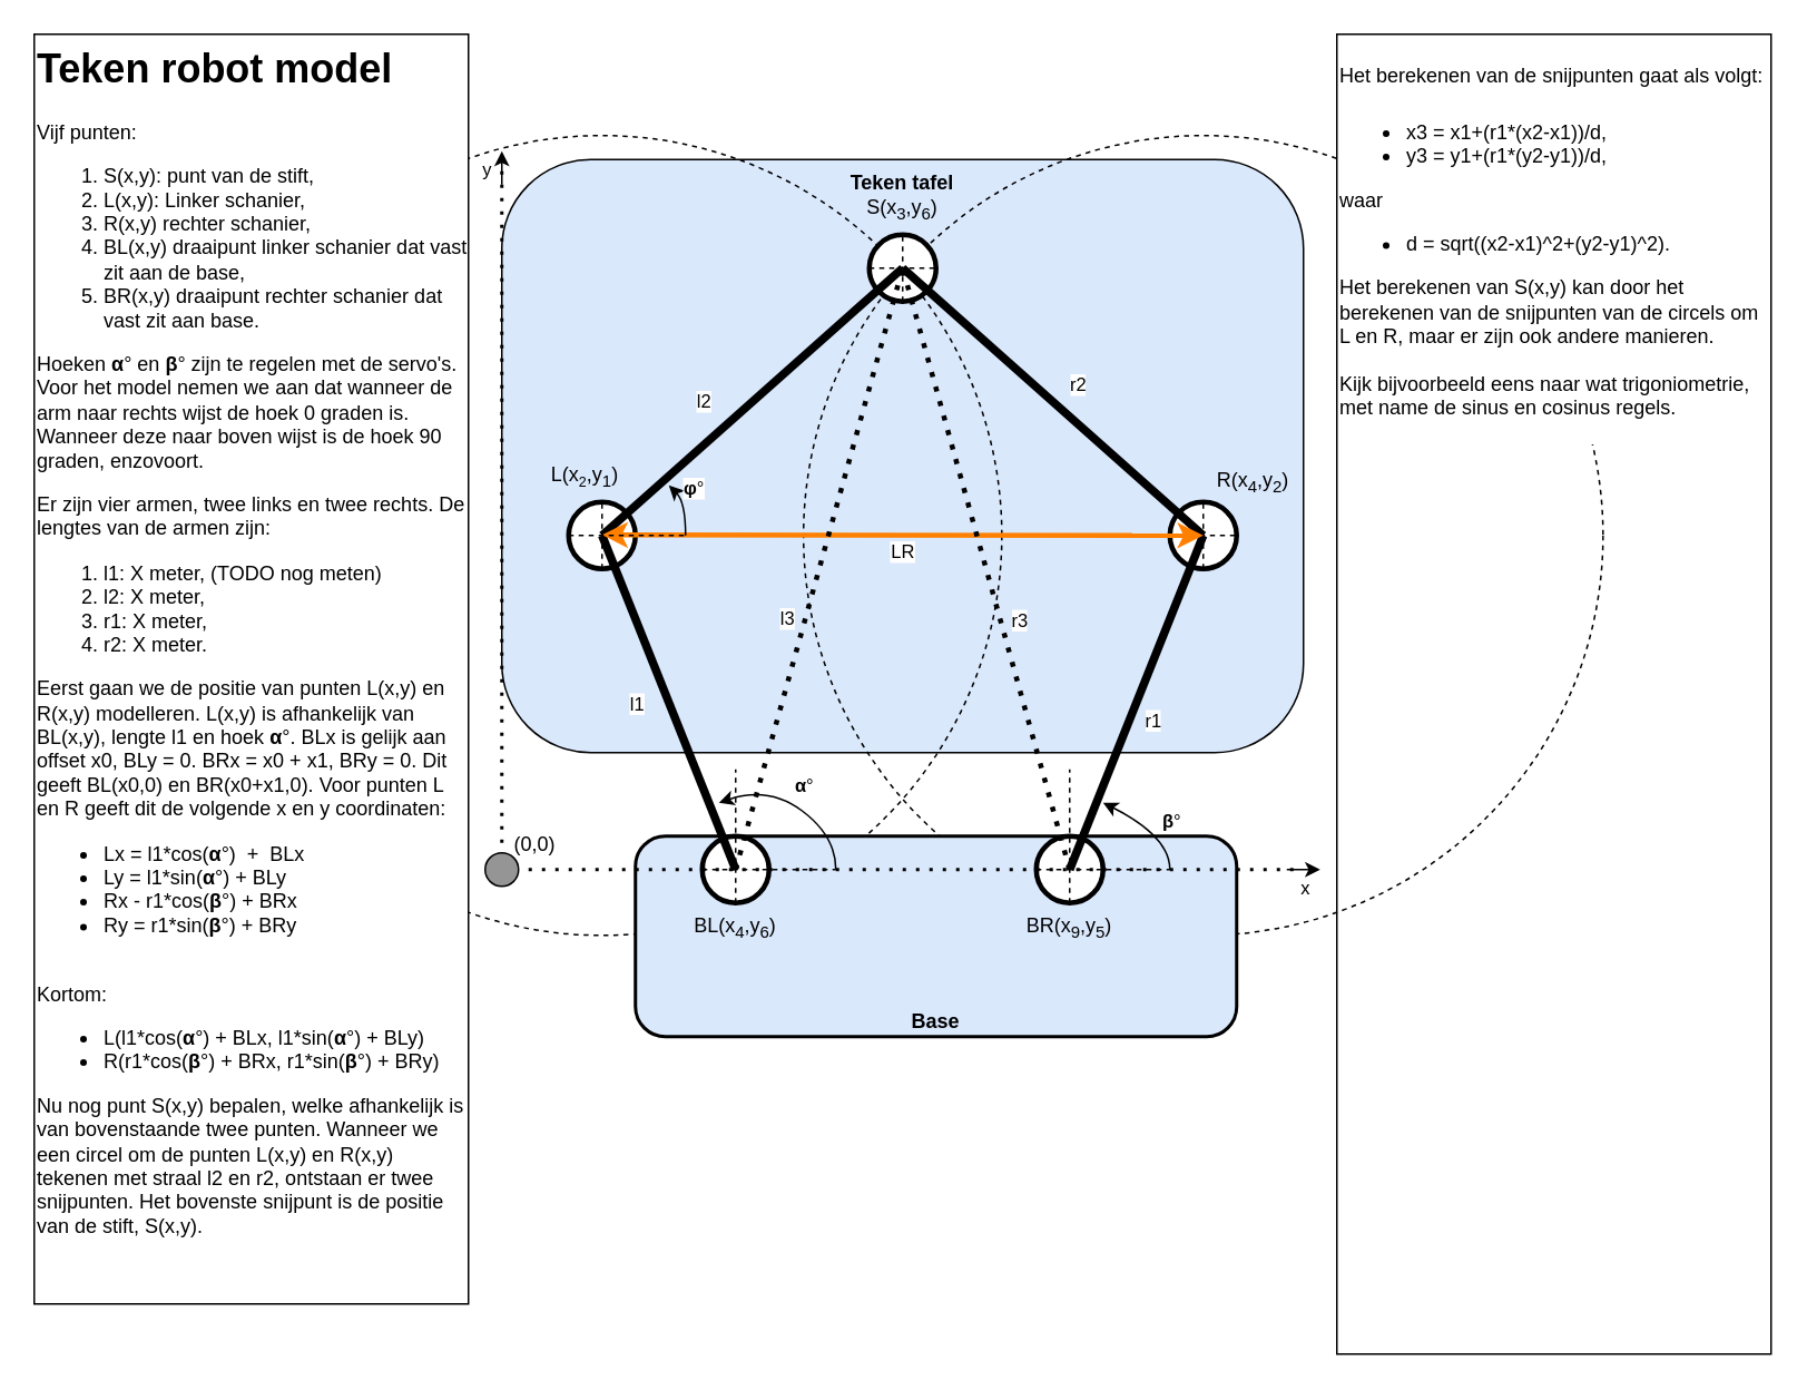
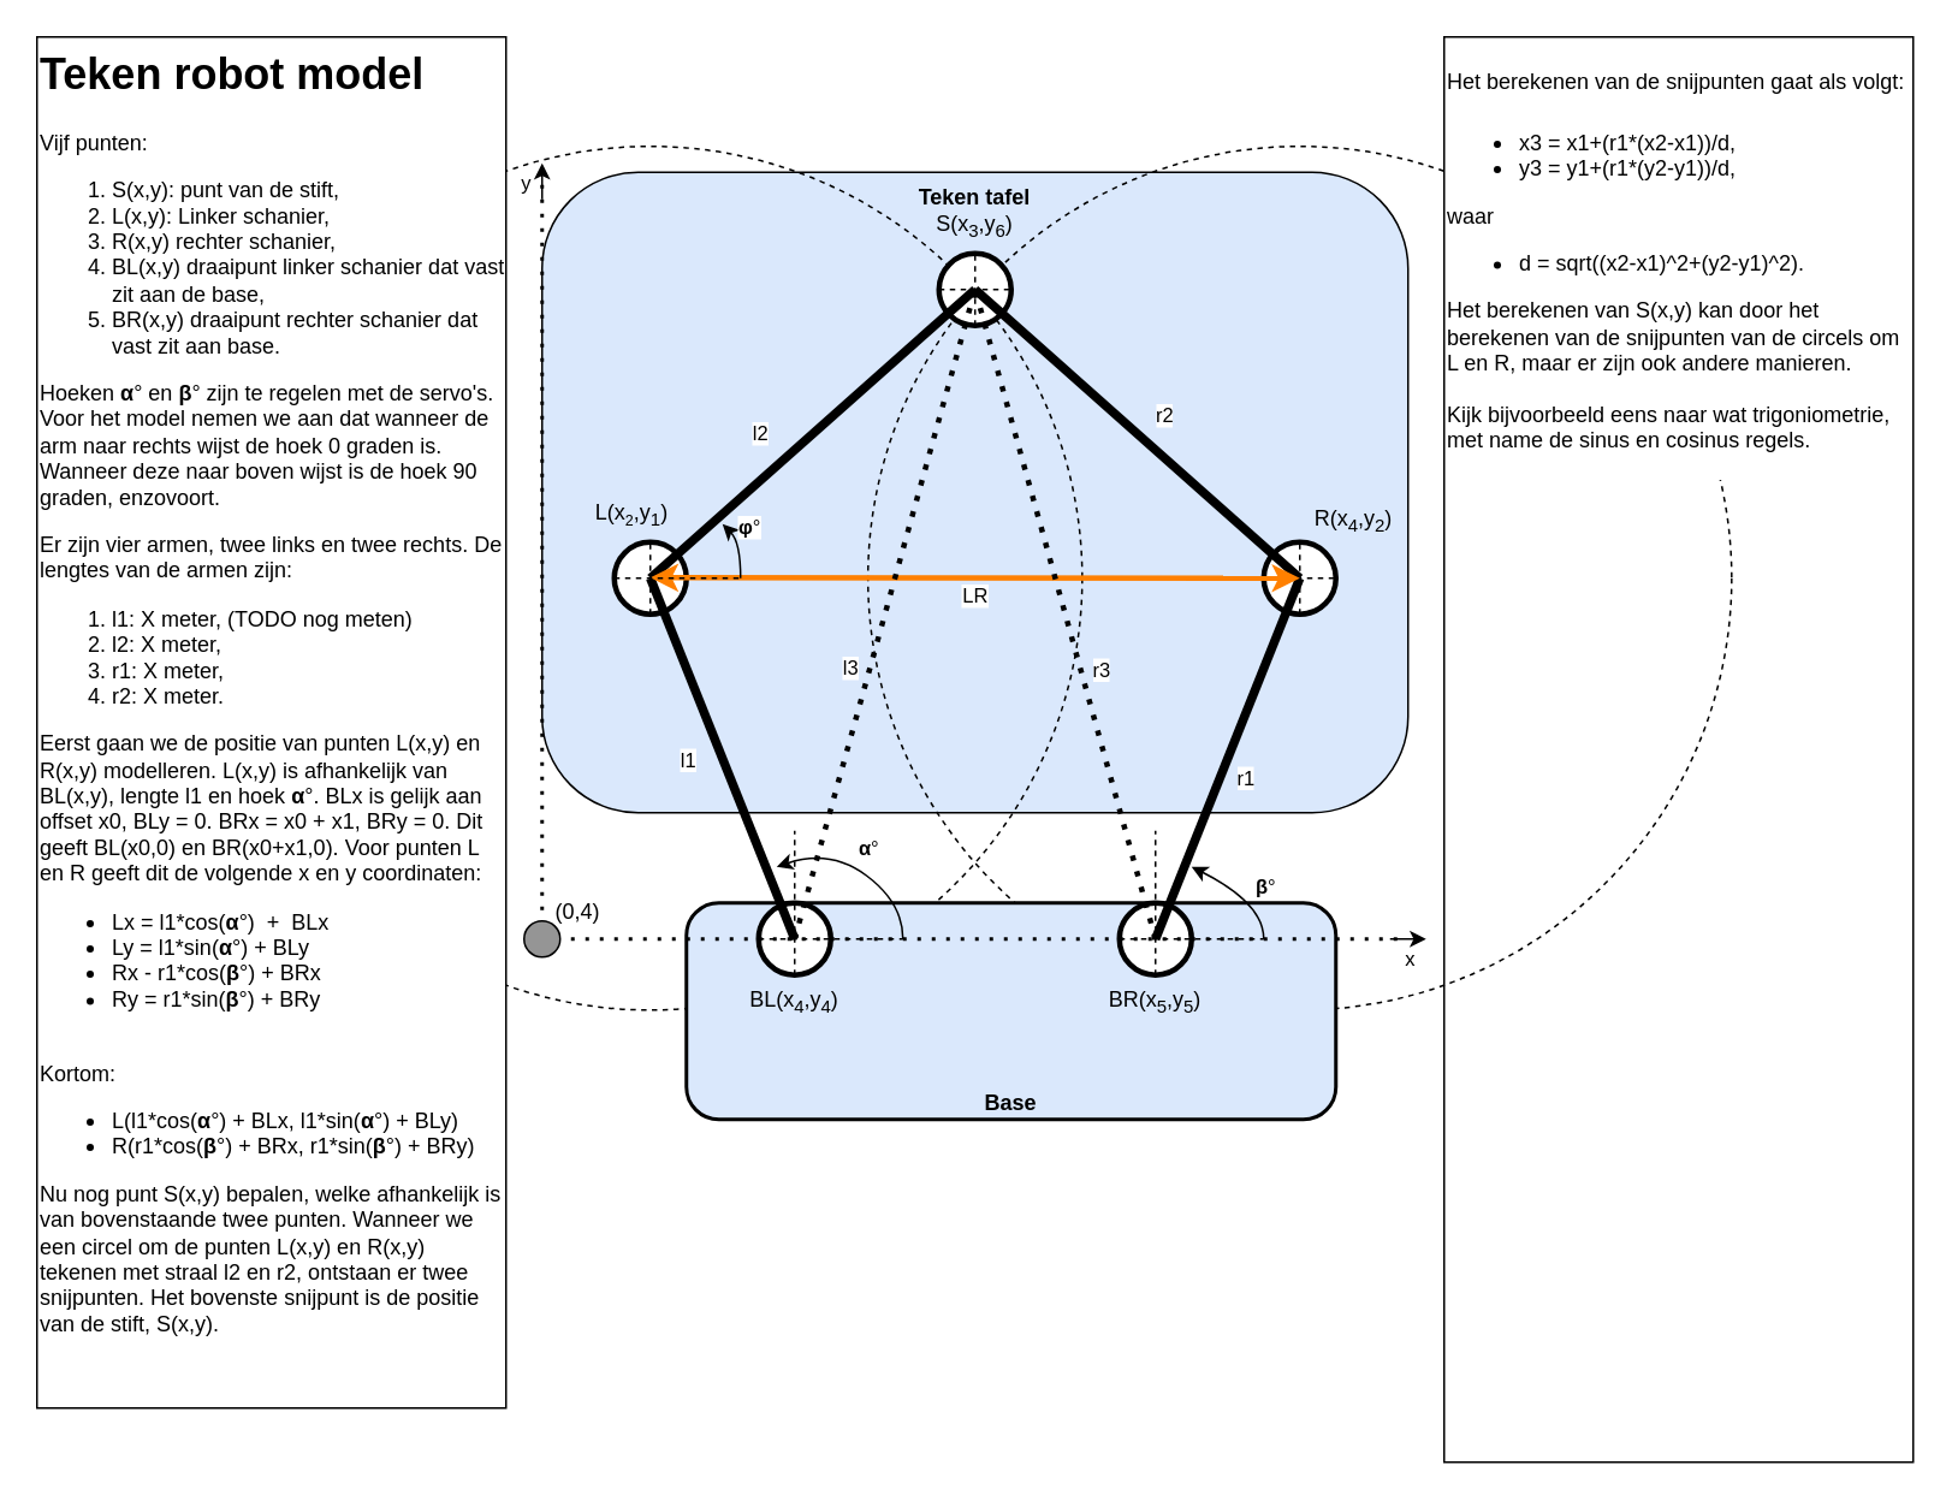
- <mxCell id="40" value="(0,0)" style="text;html=1;align=center;verticalAlign=middle;whiteSpace=wrap;rounded=0;" parent="1" vertex="1"><mxGeometry x="300" y="490" width="40" height="30" as="geometry" /></mxCell>
+ <mxCell id="40" value="(0,4)" style="text;html=1;align=center;verticalAlign=middle;whiteSpace=wrap;rounded=0;" parent="1" vertex="1"><mxGeometry x="300" y="490" width="40" height="30" as="geometry" /></mxCell>
- <mxCell id="30" value="BL(x&lt;sub&gt;4&lt;/sub&gt;,y&lt;sub&gt;6&lt;/sub&gt;)" style="text;html=1;align=center;verticalAlign=middle;whiteSpace=wrap;rounded=0;" parent="1" vertex="1"><mxGeometry x="410" y="540" width="60" height="30" as="geometry" /></mxCell>
+ <mxCell id="30" value="BL(x&lt;sub&gt;4&lt;/sub&gt;,y&lt;sub&gt;4&lt;/sub&gt;)" style="text;html=1;align=center;verticalAlign=middle;whiteSpace=wrap;rounded=0;" parent="1" vertex="1"><mxGeometry x="410" y="540" width="60" height="30" as="geometry" /></mxCell>
- <mxCell id="31" value="BR(x&lt;sub&gt;9&lt;/sub&gt;,y&lt;sub&gt;5&lt;/sub&gt;)" style="text;html=1;align=center;verticalAlign=middle;whiteSpace=wrap;rounded=0;" parent="1" vertex="1"><mxGeometry x="610" y="540" width="60" height="30" as="geometry" /></mxCell>
+ <mxCell id="31" value="BR(x&lt;sub&gt;5&lt;/sub&gt;,y&lt;sub&gt;5&lt;/sub&gt;)" style="text;html=1;align=center;verticalAlign=middle;whiteSpace=wrap;rounded=0;" parent="1" vertex="1"><mxGeometry x="610" y="540" width="60" height="30" as="geometry" /></mxCell>
